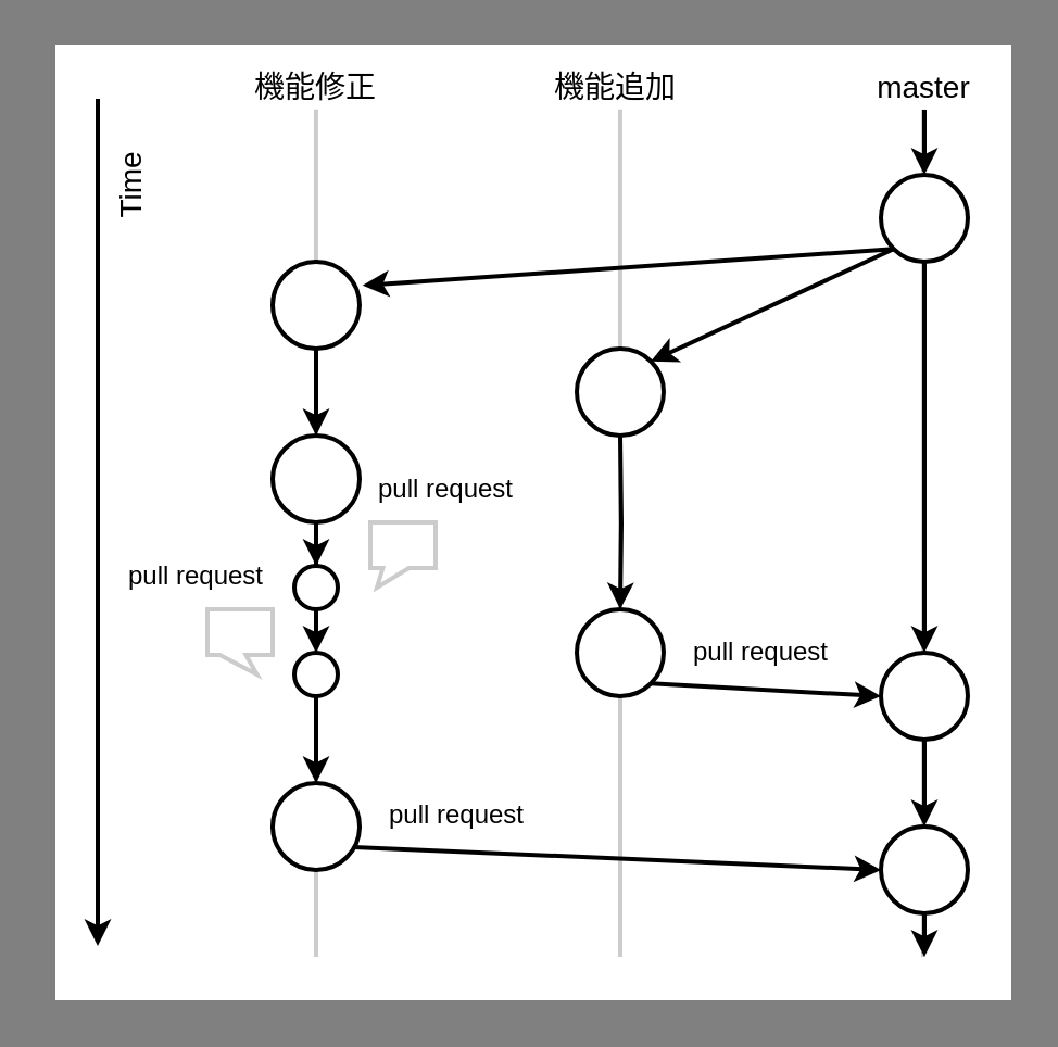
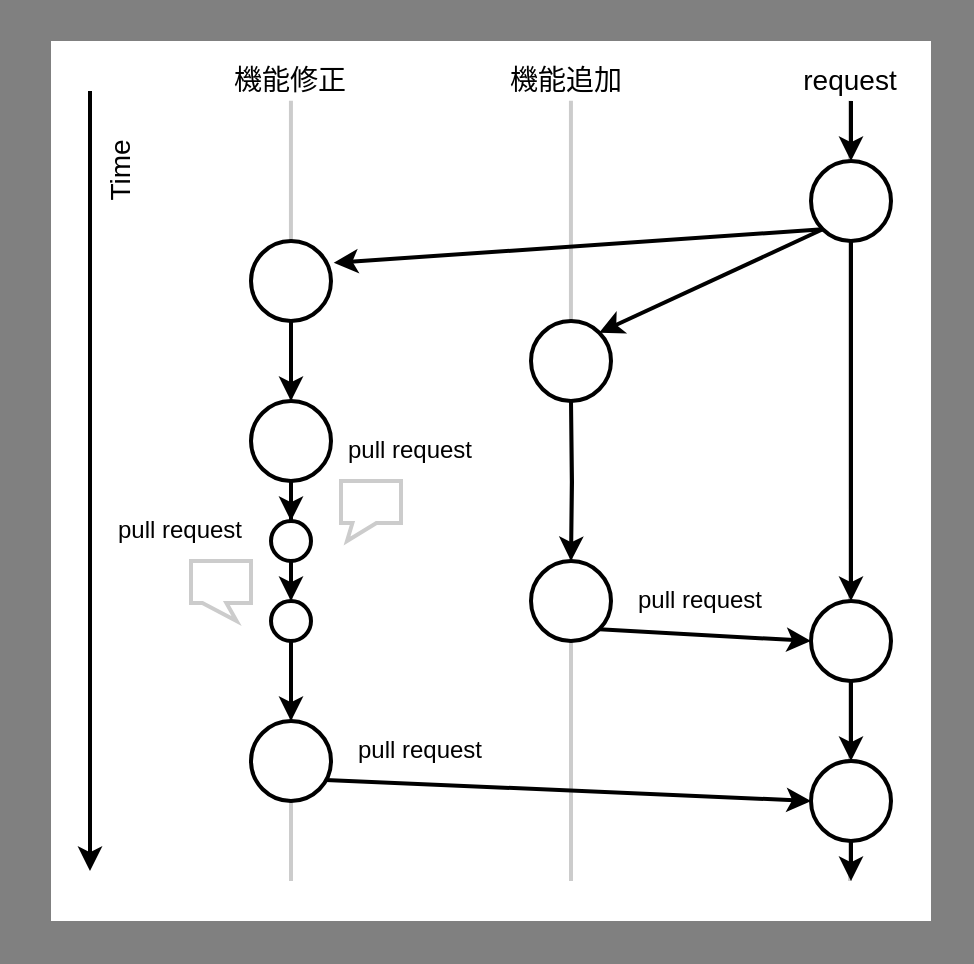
- <mxCell id="10" value="&lt;font style=&quot;font-size: 14px;&quot;&gt;master&lt;/font&gt;" style="text;html=1;strokeColor=none;fillColor=none;align=center;verticalAlign=middle;whiteSpace=wrap;rounded=0;fontSize=14;" vertex="1" parent="1"><mxGeometry x="385" y="30" width="80" height="20" as="geometry" /></mxCell>
+ <mxCell id="10" value="&lt;font style=&quot;font-size: 14px;&quot;&gt;request&lt;/font&gt;" style="text;html=1;strokeColor=none;fillColor=none;align=center;verticalAlign=middle;whiteSpace=wrap;rounded=0;fontSize=14;" vertex="1" parent="1"><mxGeometry x="385" y="30" width="80" height="20" as="geometry" /></mxCell>
